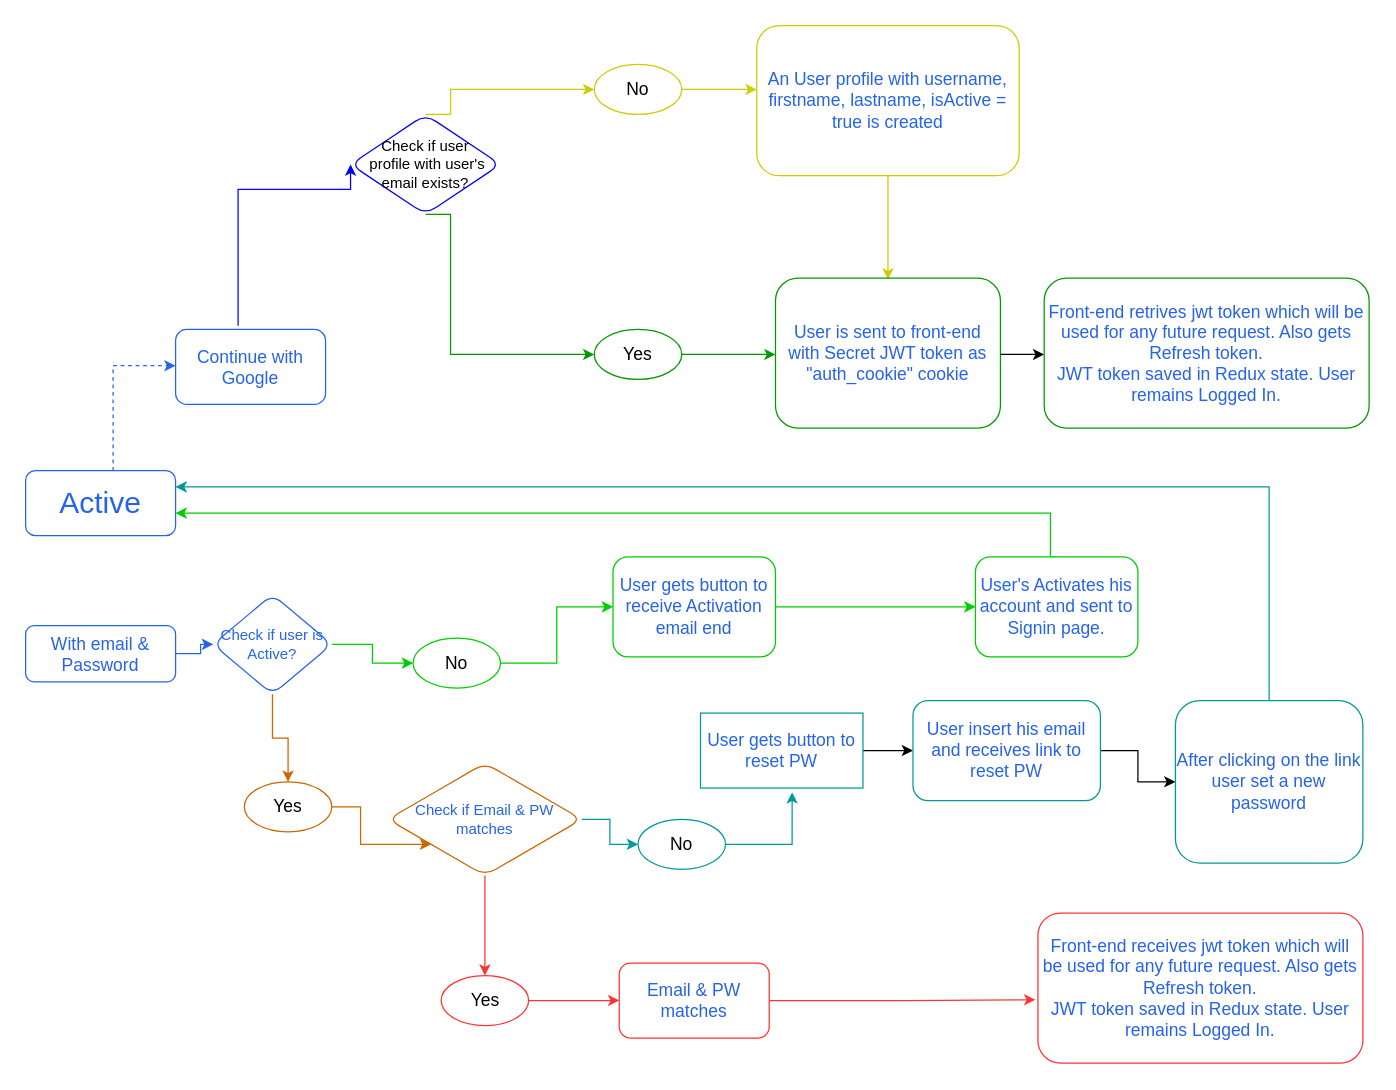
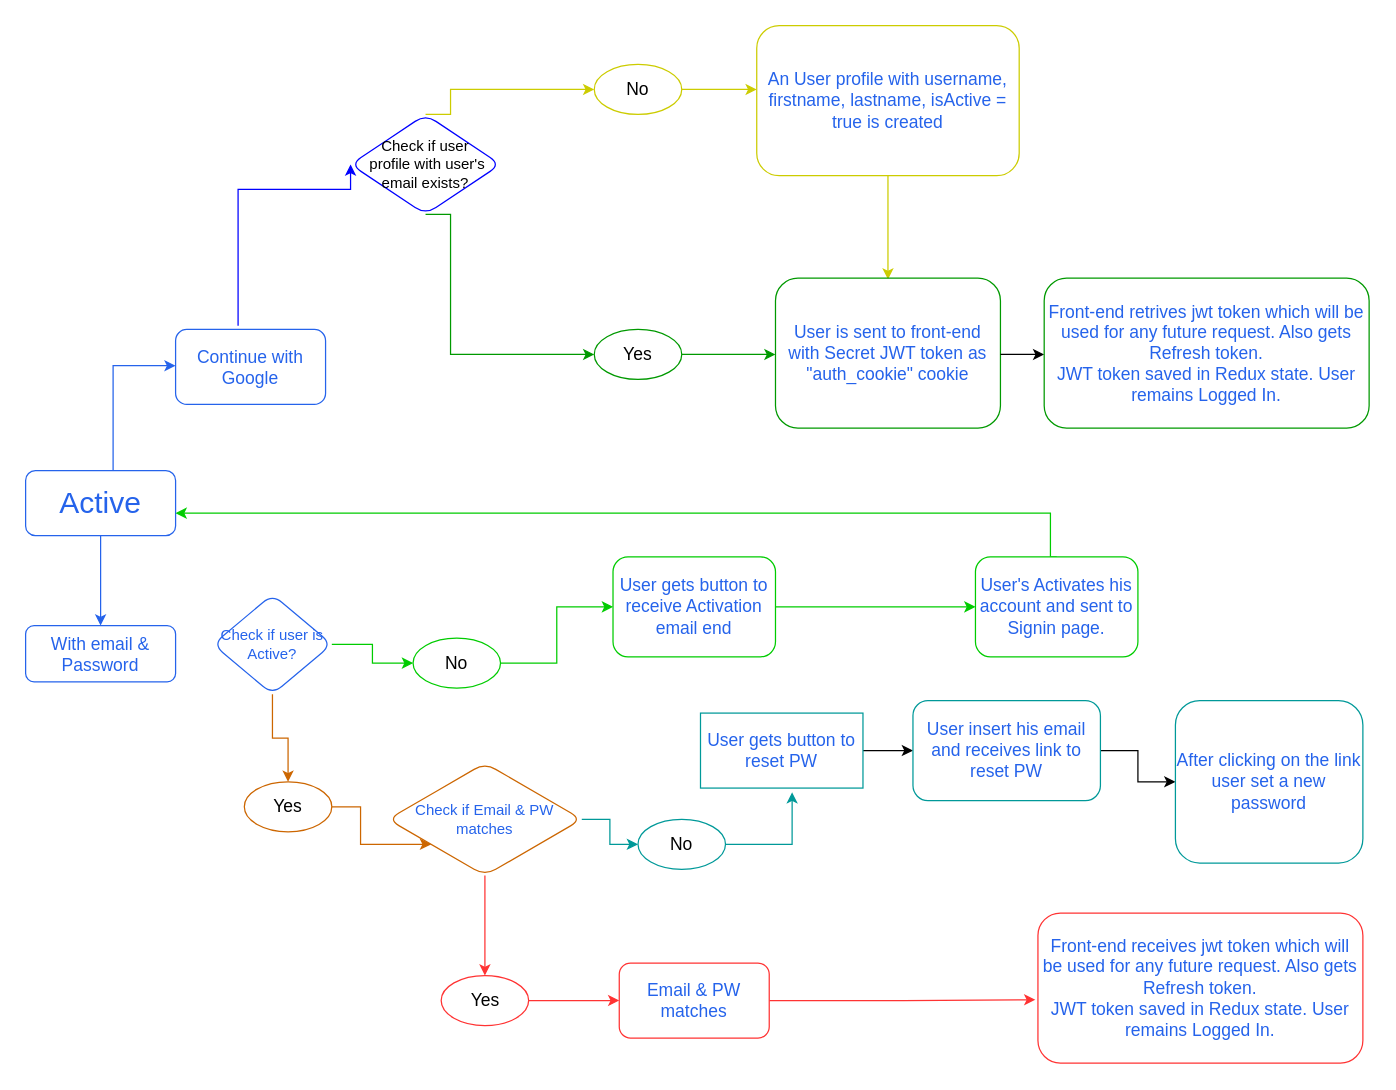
- <mxCell id="3" value="" style="edgeStyle=orthogonalEdgeStyle;rounded=0;orthogonalLoop=1;jettySize=auto;html=1;fontColor=#2563EB;labelBackgroundColor=none;labelBorderColor=none;strokeColor=#2563EB;dashed=1;" parent="1" source="2" target="5" edge="1"><mxGeometry relative="1" as="geometry"><Array as="points"><mxPoint x="90" y="292" /></Array></mxGeometry></mxCell>
+ <mxCell id="3" value="" style="edgeStyle=orthogonalEdgeStyle;rounded=0;orthogonalLoop=1;jettySize=auto;html=1;fontColor=#2563EB;labelBackgroundColor=none;labelBorderColor=none;strokeColor=#2563EB;" parent="1" source="2" target="5" edge="1"><mxGeometry relative="1" as="geometry"><Array as="points"><mxPoint x="90" y="292" /></Array></mxGeometry></mxCell>
- <mxCell id="45" value="" style="edgeStyle=orthogonalEdgeStyle;rounded=0;orthogonalLoop=1;jettySize=auto;html=1;entryX=1;entryY=0.25;entryDx=0;entryDy=0;strokeColor=#009999;" edge="1" parent="1" source="46" target="2"><mxGeometry relative="1" as="geometry"><mxPoint x="960" y="370" as="targetPoint" /><Array as="points"><mxPoint x="1015" y="389" /></Array></mxGeometry></mxCell>
+ <mxCell id="6" value="" style="edgeStyle=orthogonalEdgeStyle;rounded=0;orthogonalLoop=1;jettySize=auto;html=1;fontColor=#2563EB;labelBackgroundColor=none;labelBorderColor=none;strokeColor=#2563EB;" parent="1" source="2" target="8" edge="1"><mxGeometry relative="1" as="geometry" /></mxCell>
- <mxCell id="7" value="" style="edgeStyle=orthogonalEdgeStyle;rounded=0;orthogonalLoop=1;jettySize=auto;html=1;strokeColor=#2563EB;" edge="1" parent="1" source="8" target="24"><mxGeometry relative="1" as="geometry" /></mxCell>
